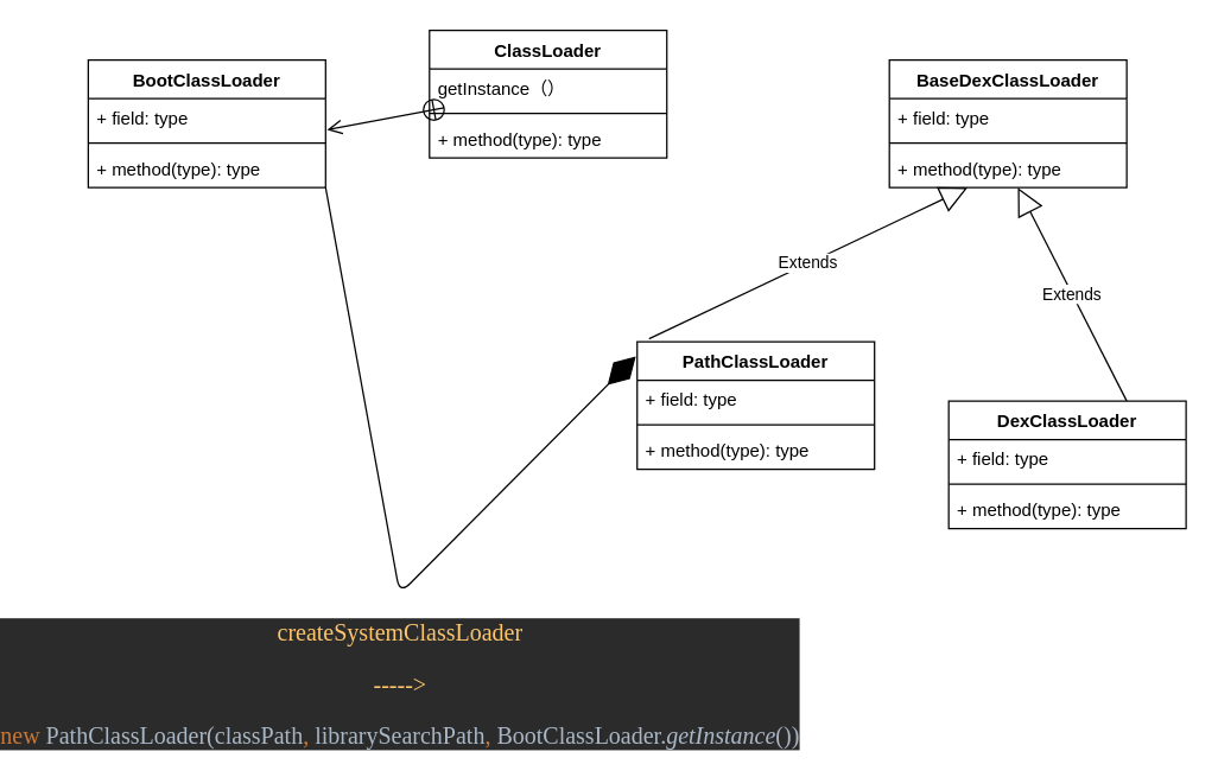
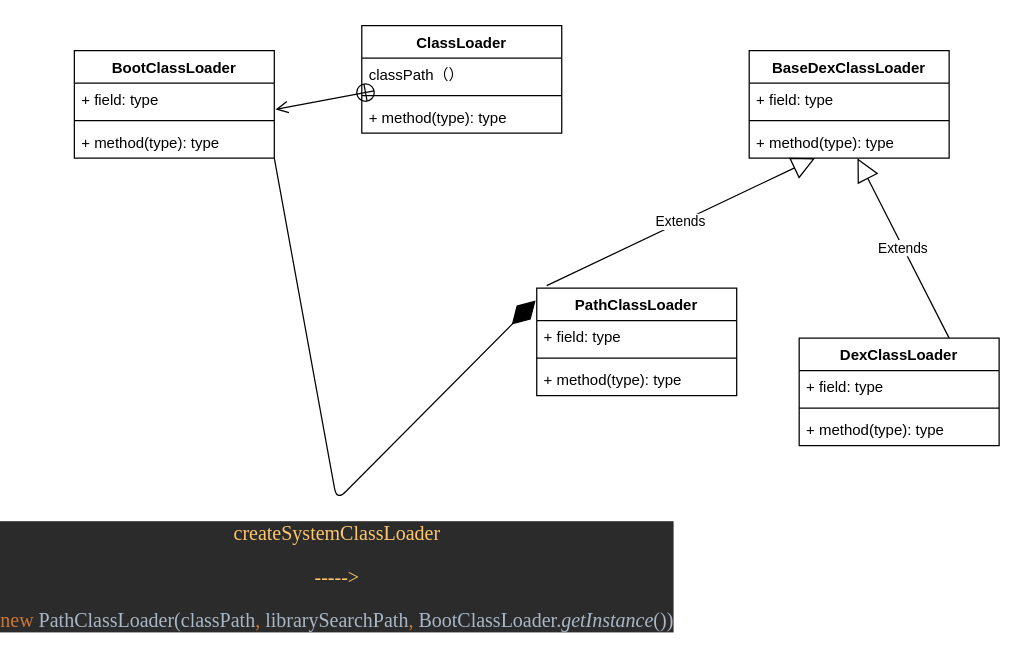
- <mxCell id="6" value="getInstance（）&#10;" style="text;strokeColor=none;fillColor=none;align=left;verticalAlign=top;spacingLeft=4;spacingRight=4;overflow=hidden;rotatable=0;points=[[0,0.5],[1,0.5]];portConstraint=eastwest;" parent="5" vertex="1"><mxGeometry y="26" width="160" height="26" as="geometry" /></mxCell>
+ <mxCell id="6" value="classPath（）&#10;" style="text;strokeColor=none;fillColor=none;align=left;verticalAlign=top;spacingLeft=4;spacingRight=4;overflow=hidden;rotatable=0;points=[[0,0.5],[1,0.5]];portConstraint=eastwest;" parent="5" vertex="1"><mxGeometry y="26" width="160" height="26" as="geometry" /></mxCell>
